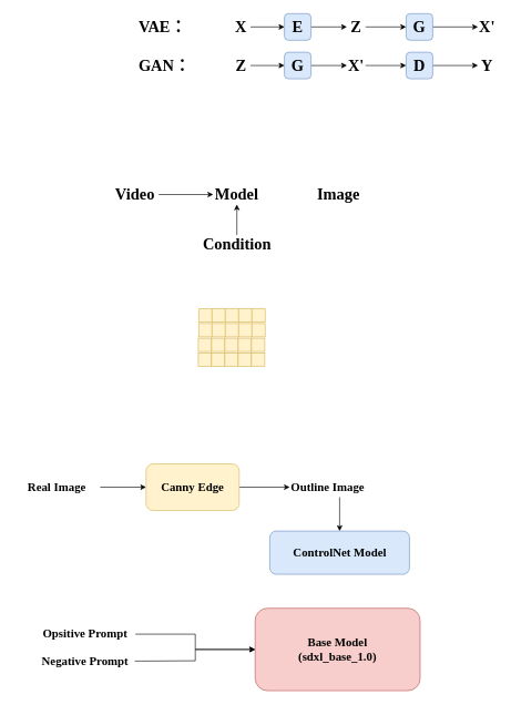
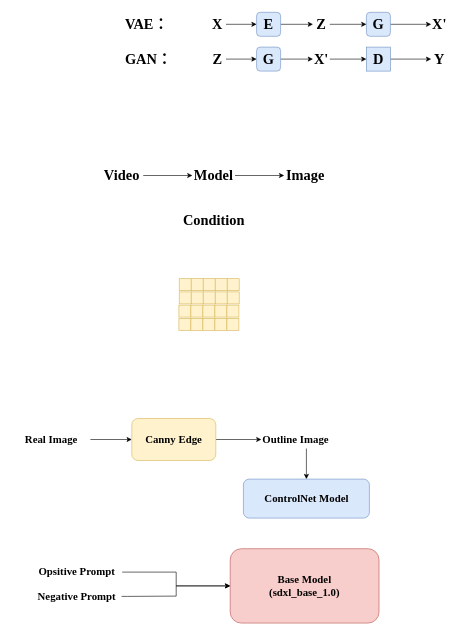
- <mxCell id="21" value="&lt;font size=&quot;1&quot; face=&quot;Times New Roman&quot;&gt;&lt;b style=&quot;font-size: 24px;&quot;&gt;D&lt;/b&gt;&lt;/font&gt;" style="rounded=1;whiteSpace=wrap;html=1;fillColor=#dae8fc;strokeColor=#6c8ebf;" parent="1" vertex="1"><mxGeometry x="610" y="78" width="40" height="40" as="geometry" /></mxCell>
+ <mxCell id="21" value="&lt;font size=&quot;1&quot; face=&quot;Times New Roman&quot;&gt;&lt;b style=&quot;font-size: 24px;&quot;&gt;D&lt;/b&gt;&lt;/font&gt;" style="whiteSpace=wrap;html=1;fillColor=#dae8fc;strokeColor=#6c8ebf;rounded=0;" parent="1" vertex="1"><mxGeometry x="610" y="78" width="40" height="40" as="geometry" /></mxCell>
+ <mxCell id="27" style="edgeStyle=orthogonalEdgeStyle;rounded=0;orthogonalLoop=1;jettySize=auto;html=1;" parent="1" source="28" target="24" edge="1"><mxGeometry relative="1" as="geometry" /></mxCell>
- <mxCell id="25" style="edgeStyle=orthogonalEdgeStyle;rounded=0;orthogonalLoop=1;jettySize=auto;html=1;" parent="1" source="26" target="28" edge="1"><mxGeometry relative="1" as="geometry" /></mxCell>
